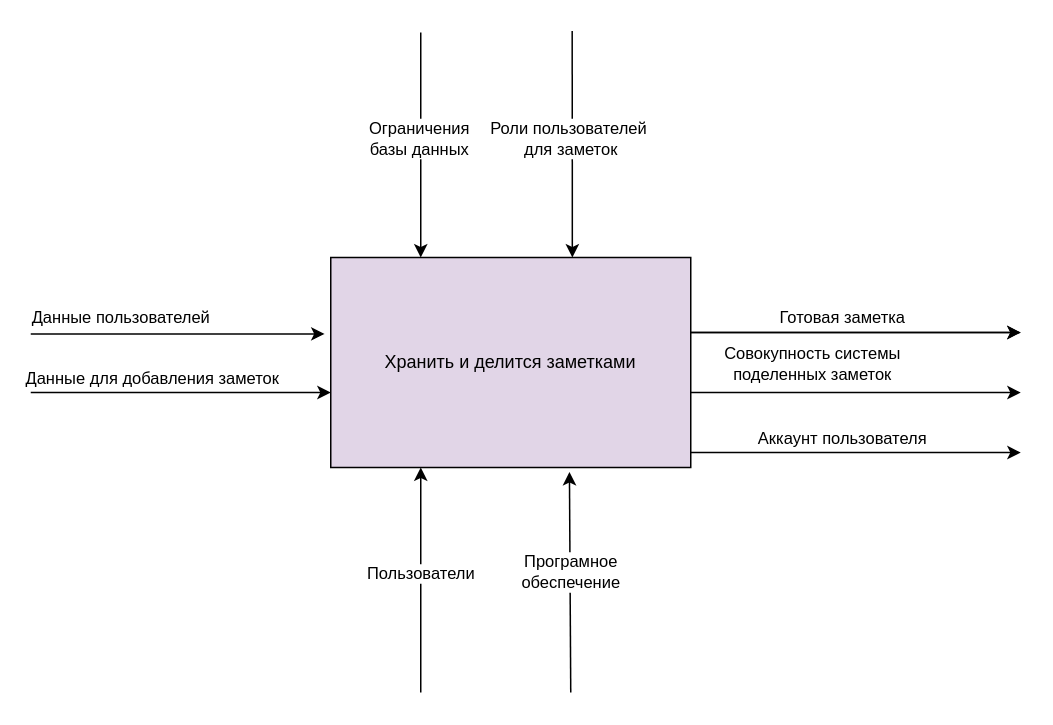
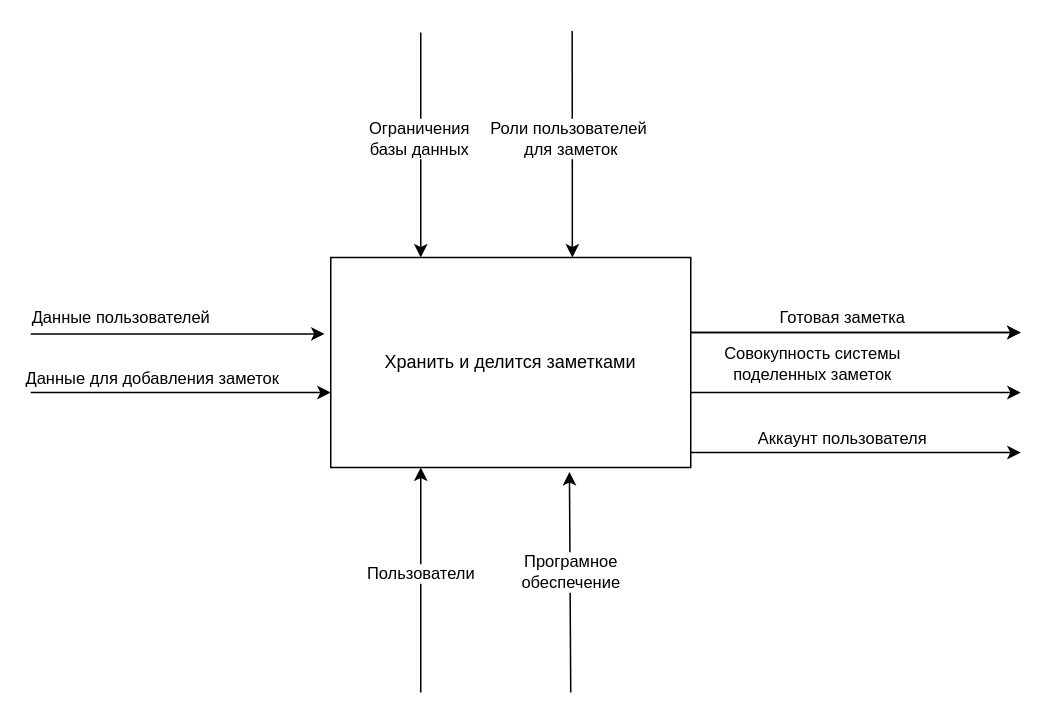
- <mxCell id="2" value="Хранить и делится заметками" style="rounded=0;whiteSpace=wrap;html=1;fillColor=#e1d5e7;" vertex="1" parent="1"><mxGeometry x="220" y="171" width="240" height="140" as="geometry" /></mxCell>
+ <mxCell id="2" value="Хранить и делится заметками" style="rounded=0;whiteSpace=wrap;html=1;" vertex="1" parent="1"><mxGeometry x="220" y="171" width="240" height="140" as="geometry" /></mxCell>
